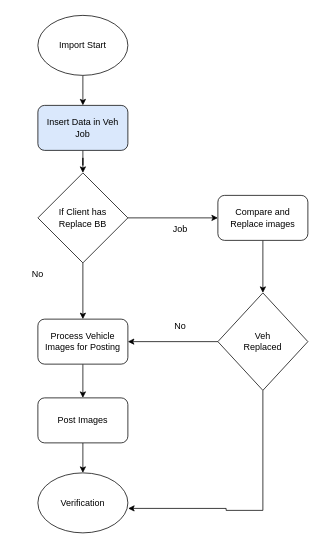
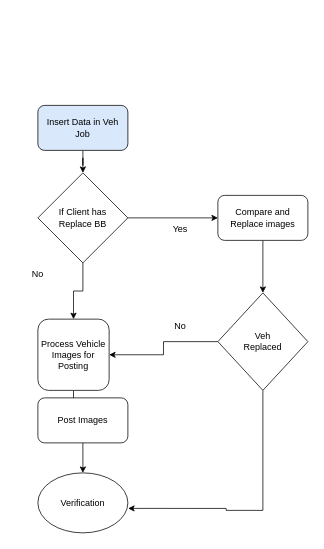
- <mxCell id="3" value="Import Start" style="ellipse;whiteSpace=wrap;html=1;" vertex="1" parent="1"><mxGeometry x="50" y="20" width="120" height="80" as="geometry" /></mxCell>
- <mxCell id="2" value="" style="edgeStyle=orthogonalEdgeStyle;rounded=0;orthogonalLoop=1;jettySize=auto;html=1;" edge="1" parent="1" source="3" target="8"><mxGeometry relative="1" as="geometry" /></mxCell>
- <mxCell id="16" value="Job" style="text;html=1;strokeColor=none;fillColor=none;align=center;verticalAlign=middle;whiteSpace=wrap;rounded=0;" vertex="1" parent="1"><mxGeometry x="210" y="290" width="60" height="30" as="geometry" /></mxCell>
+ <mxCell id="16" value="Yes" style="text;html=1;strokeColor=none;fillColor=none;align=center;verticalAlign=middle;whiteSpace=wrap;rounded=0;" vertex="1" parent="1"><mxGeometry x="210" y="290" width="60" height="30" as="geometry" /></mxCell>
- <mxCell id="11" value="Process Vehicle Images for Posting" style="rounded=1;whiteSpace=wrap;html=1;" vertex="1" parent="1"><mxGeometry x="50" y="425" width="120" height="60" as="geometry" /></mxCell>
+ <mxCell id="11" value="Process Vehicle Images for Posting" style="rounded=1;whiteSpace=wrap;html=1;" vertex="1" parent="1"><mxGeometry x="50" y="425" width="95" height="95" as="geometry" /></mxCell>
